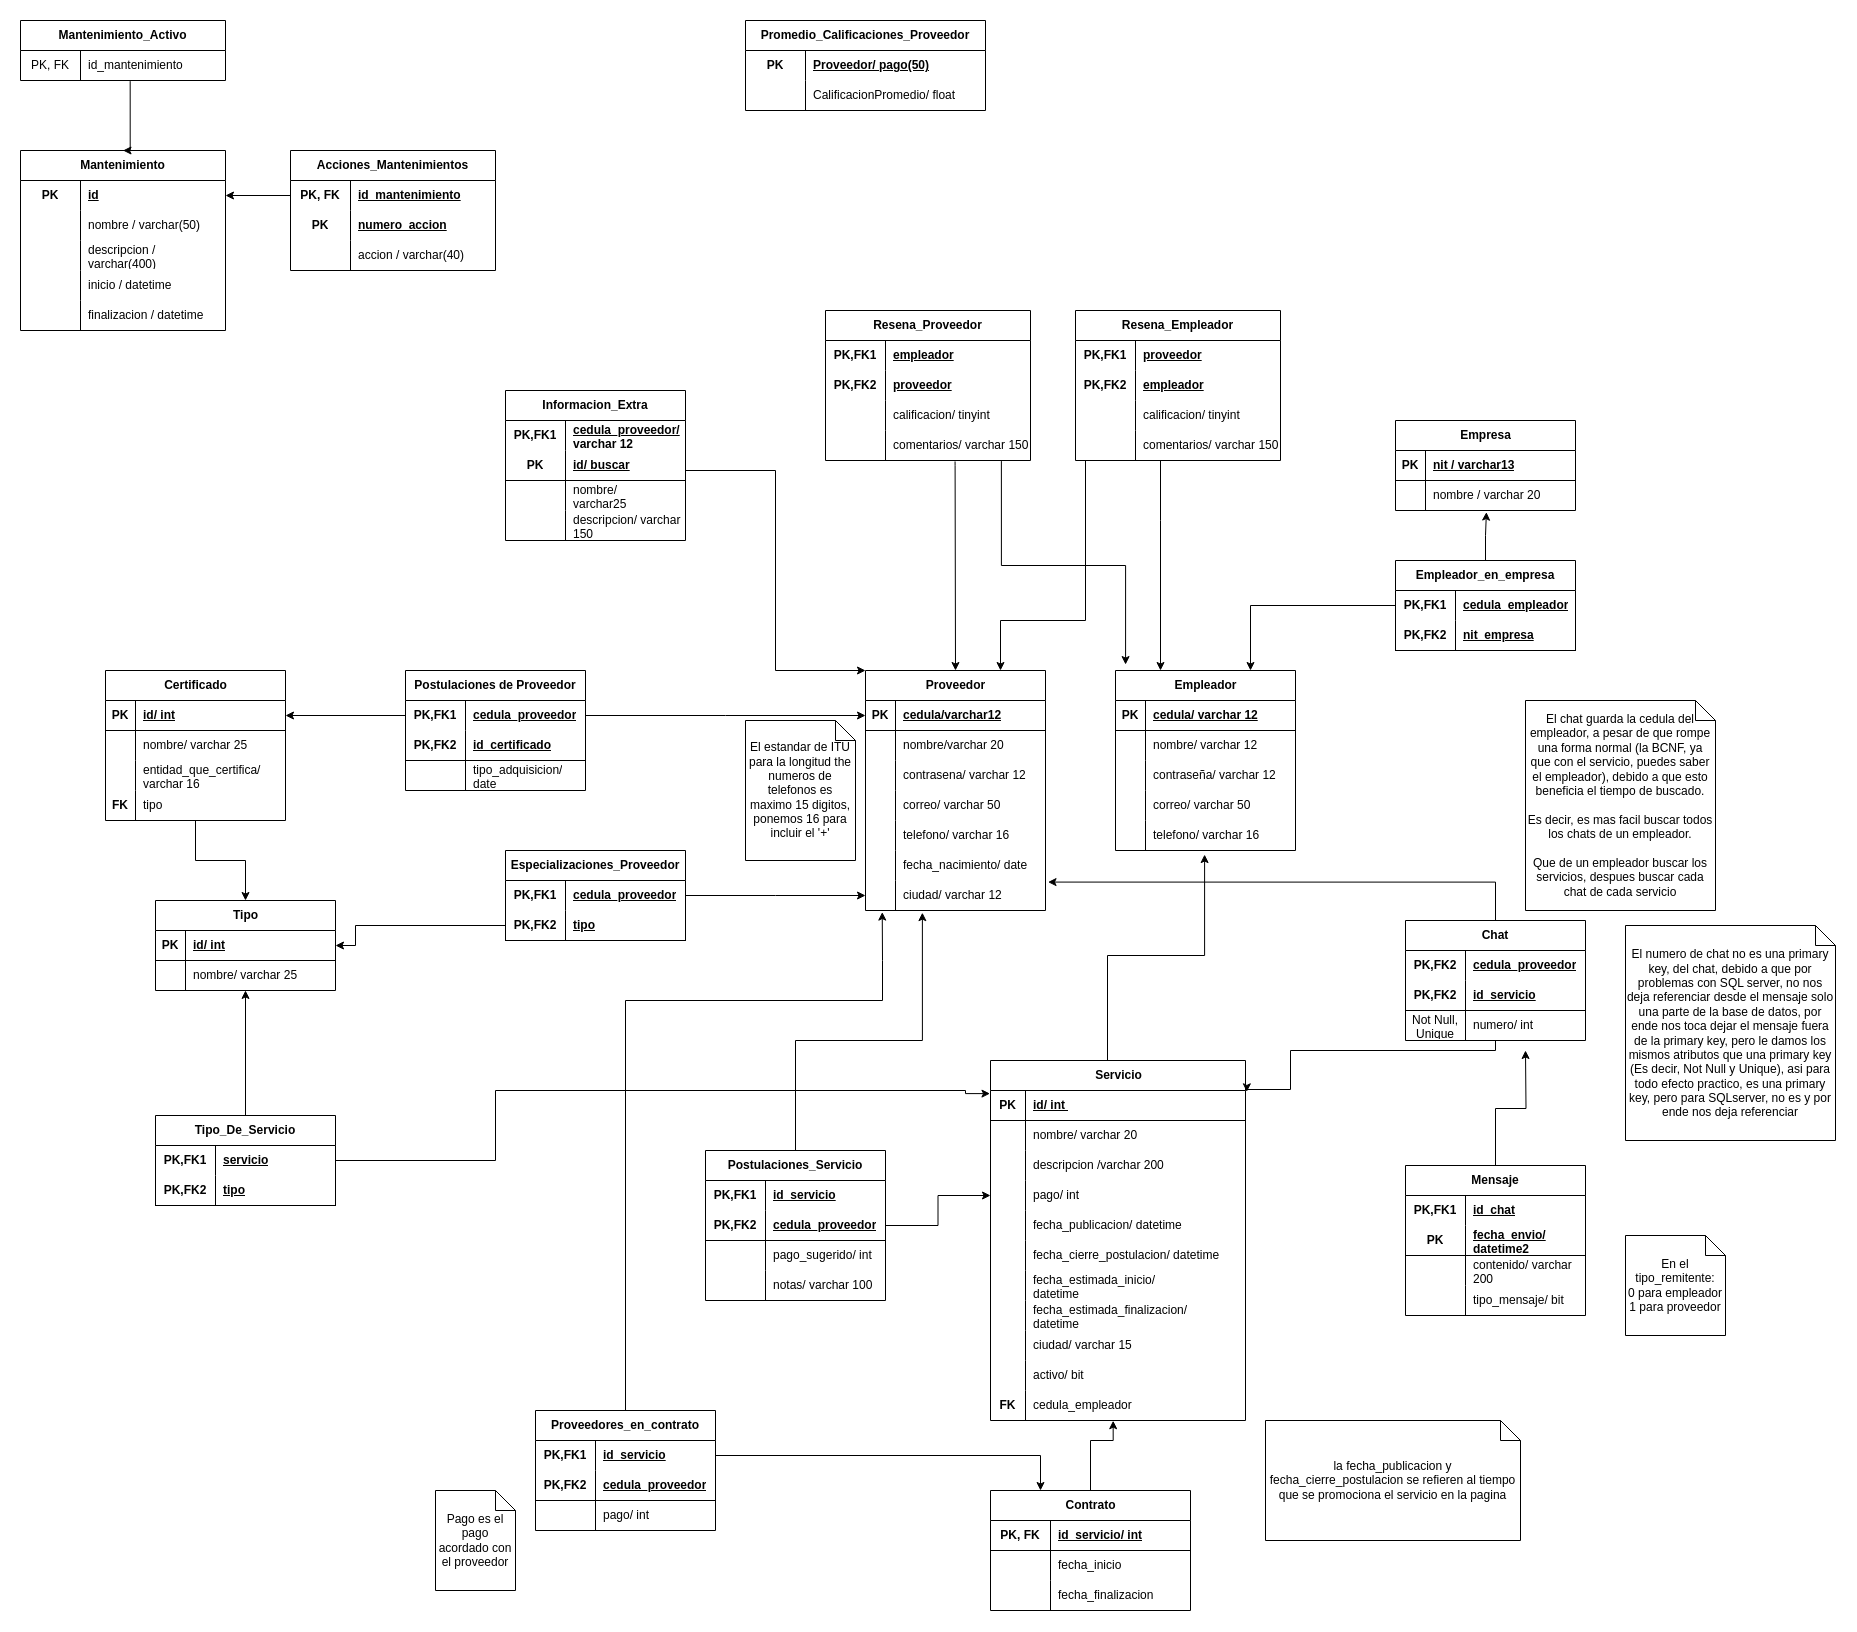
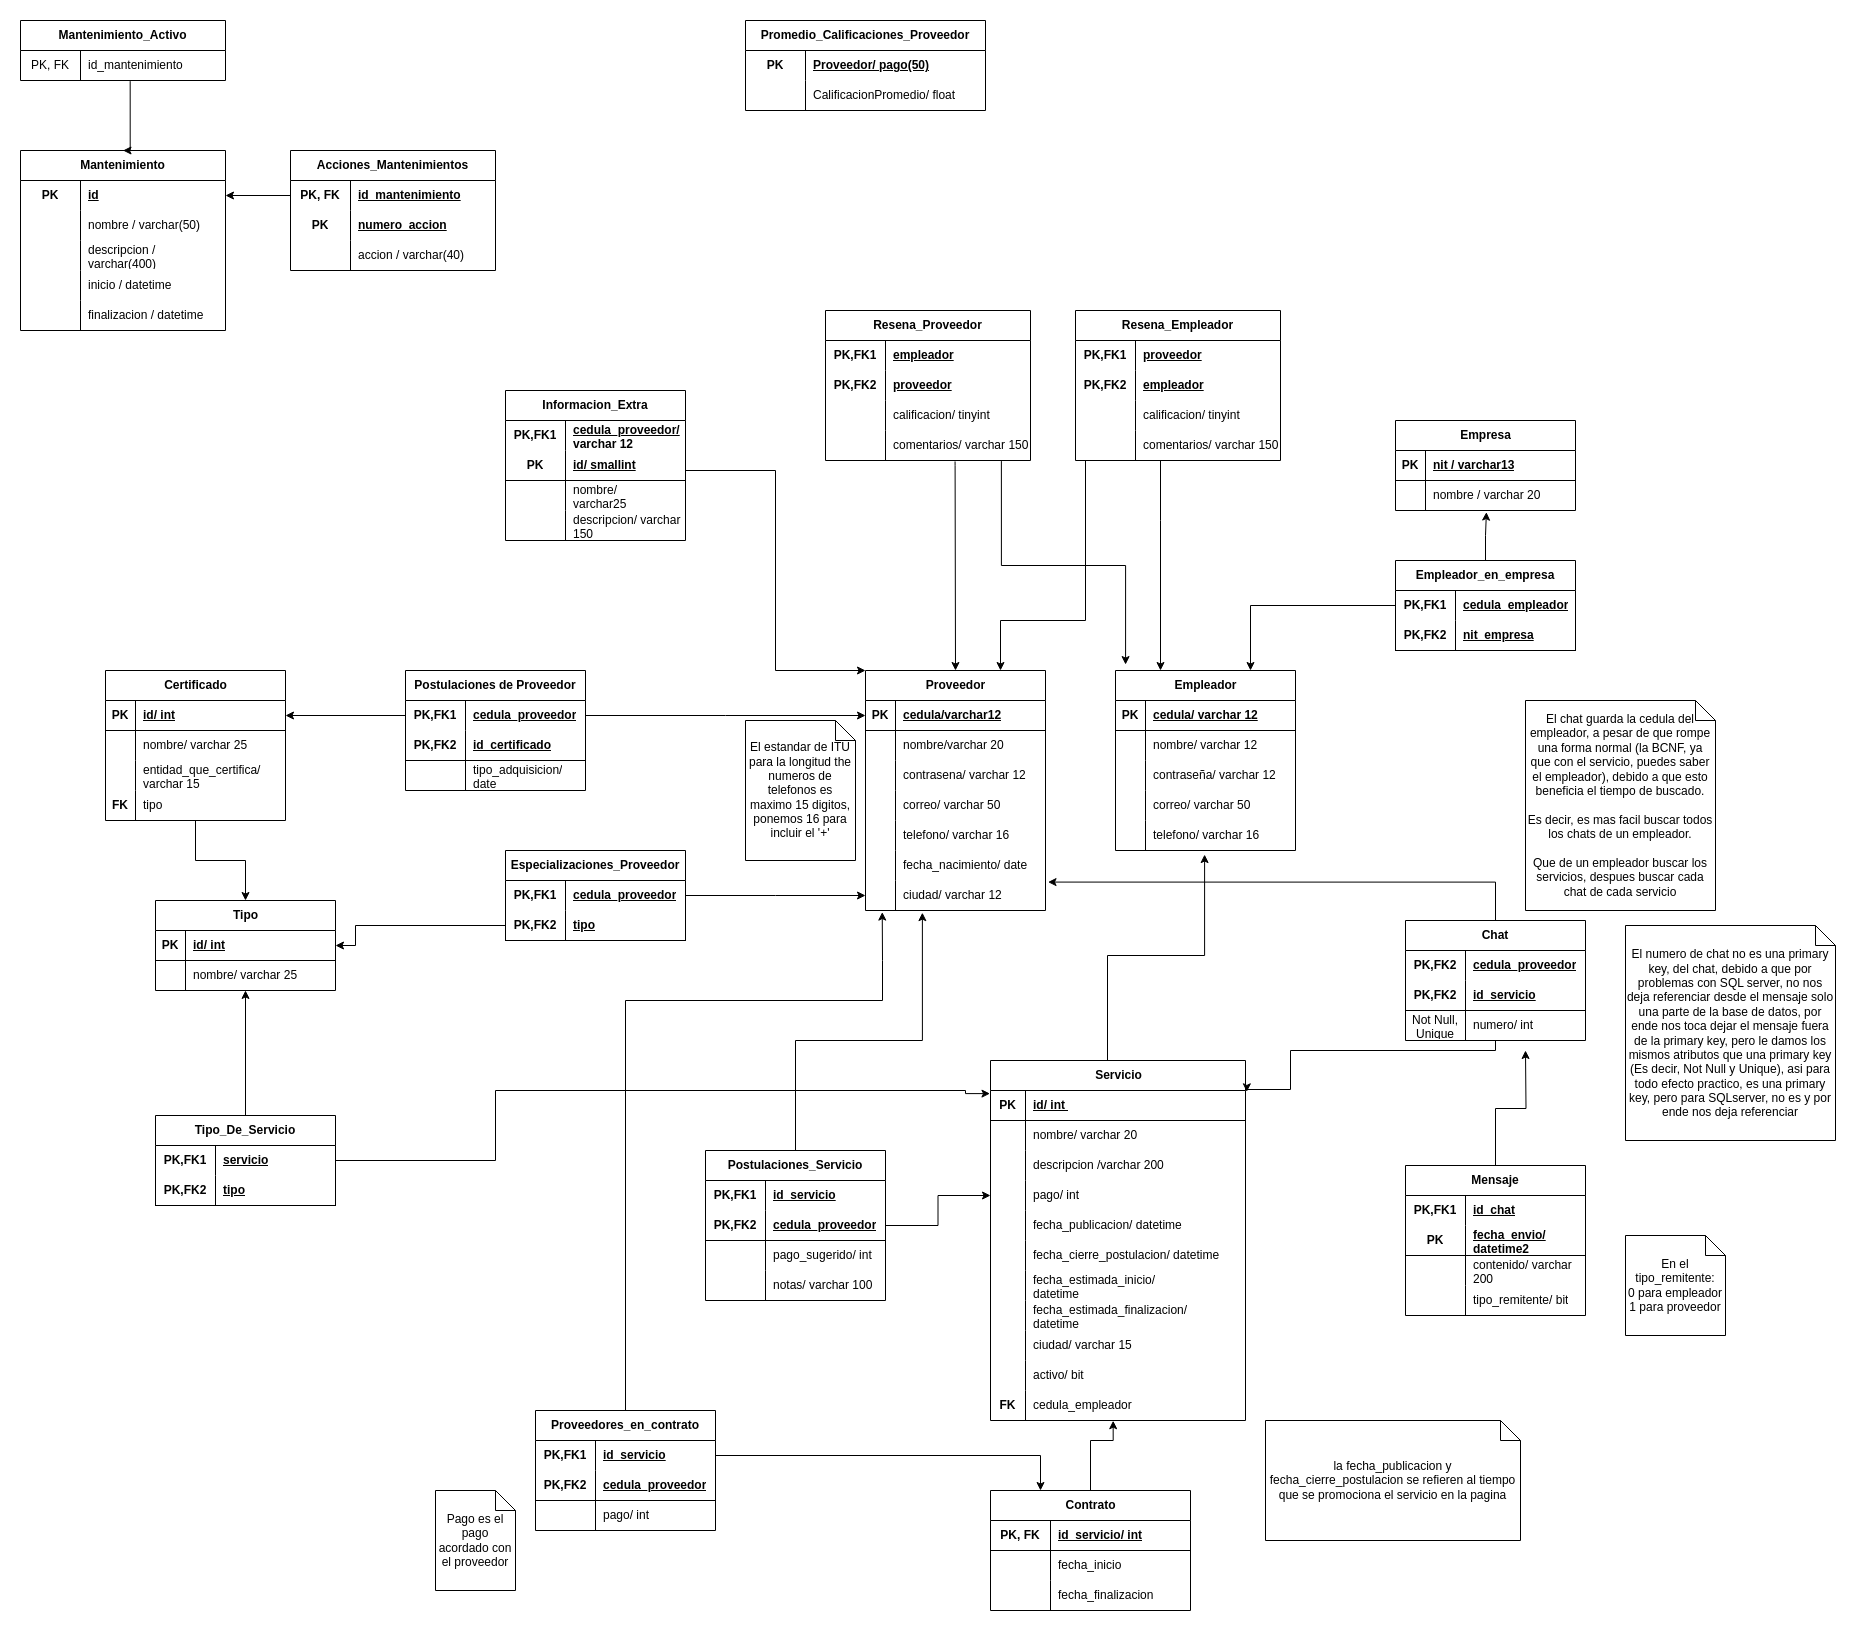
- <mxCell id="62" value="id/ buscar" style="shape=partialRectangle;connectable=0;fillColor=none;top=0;left=0;bottom=0;right=0;align=left;spacingLeft=6;fontStyle=5;overflow=hidden;html=1;whiteSpace=wrap;" parent="60" vertex="1"><mxGeometry x="60" width="120" height="30" as="geometry"><mxRectangle width="120" height="30" as="alternateBounds" /></mxGeometry></mxCell>
+ <mxCell id="62" value="id/ smallint" style="shape=partialRectangle;connectable=0;fillColor=none;top=0;left=0;bottom=0;right=0;align=left;spacingLeft=6;fontStyle=5;overflow=hidden;html=1;whiteSpace=wrap;" parent="60" vertex="1"><mxGeometry x="60" width="120" height="30" as="geometry"><mxRectangle width="120" height="30" as="alternateBounds" /></mxGeometry></mxCell>
- <mxCell id="79" value="entidad_que_certifica/ varchar 16" style="shape=partialRectangle;connectable=0;fillColor=none;top=0;left=0;bottom=0;right=0;align=left;spacingLeft=6;overflow=hidden;whiteSpace=wrap;html=1;" parent="77" vertex="1"><mxGeometry x="30" width="150" height="30" as="geometry"><mxRectangle width="150" height="30" as="alternateBounds" /></mxGeometry></mxCell>
+ <mxCell id="79" value="entidad_que_certifica/ varchar 15" style="shape=partialRectangle;connectable=0;fillColor=none;top=0;left=0;bottom=0;right=0;align=left;spacingLeft=6;overflow=hidden;whiteSpace=wrap;html=1;" parent="77" vertex="1"><mxGeometry x="30" width="150" height="30" as="geometry"><mxRectangle width="150" height="30" as="alternateBounds" /></mxGeometry></mxCell>
- <mxCell id="190" value="tipo_mensaje/ bit" style="shape=partialRectangle;connectable=0;fillColor=none;top=0;left=0;bottom=0;right=0;align=left;spacingLeft=6;overflow=hidden;html=1;whiteSpace=wrap;" parent="188" vertex="1"><mxGeometry x="60" width="120" height="30" as="geometry"><mxRectangle width="120" height="30" as="alternateBounds" /></mxGeometry></mxCell>
+ <mxCell id="190" value="tipo_remitente/ bit" style="shape=partialRectangle;connectable=0;fillColor=none;top=0;left=0;bottom=0;right=0;align=left;spacingLeft=6;overflow=hidden;html=1;whiteSpace=wrap;" parent="188" vertex="1"><mxGeometry x="60" width="120" height="30" as="geometry"><mxRectangle width="120" height="30" as="alternateBounds" /></mxGeometry></mxCell>
